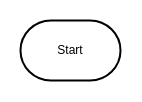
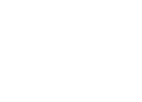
- <mxCell id="2" value="Start" style="strokeWidth=2;html=1;shape=mxgraph.flowchart.terminator;whiteSpace=wrap;" vertex="1" parent="1"><mxGeometry x="20" y="20" width="100" height="60" as="geometry" /></mxCell>
